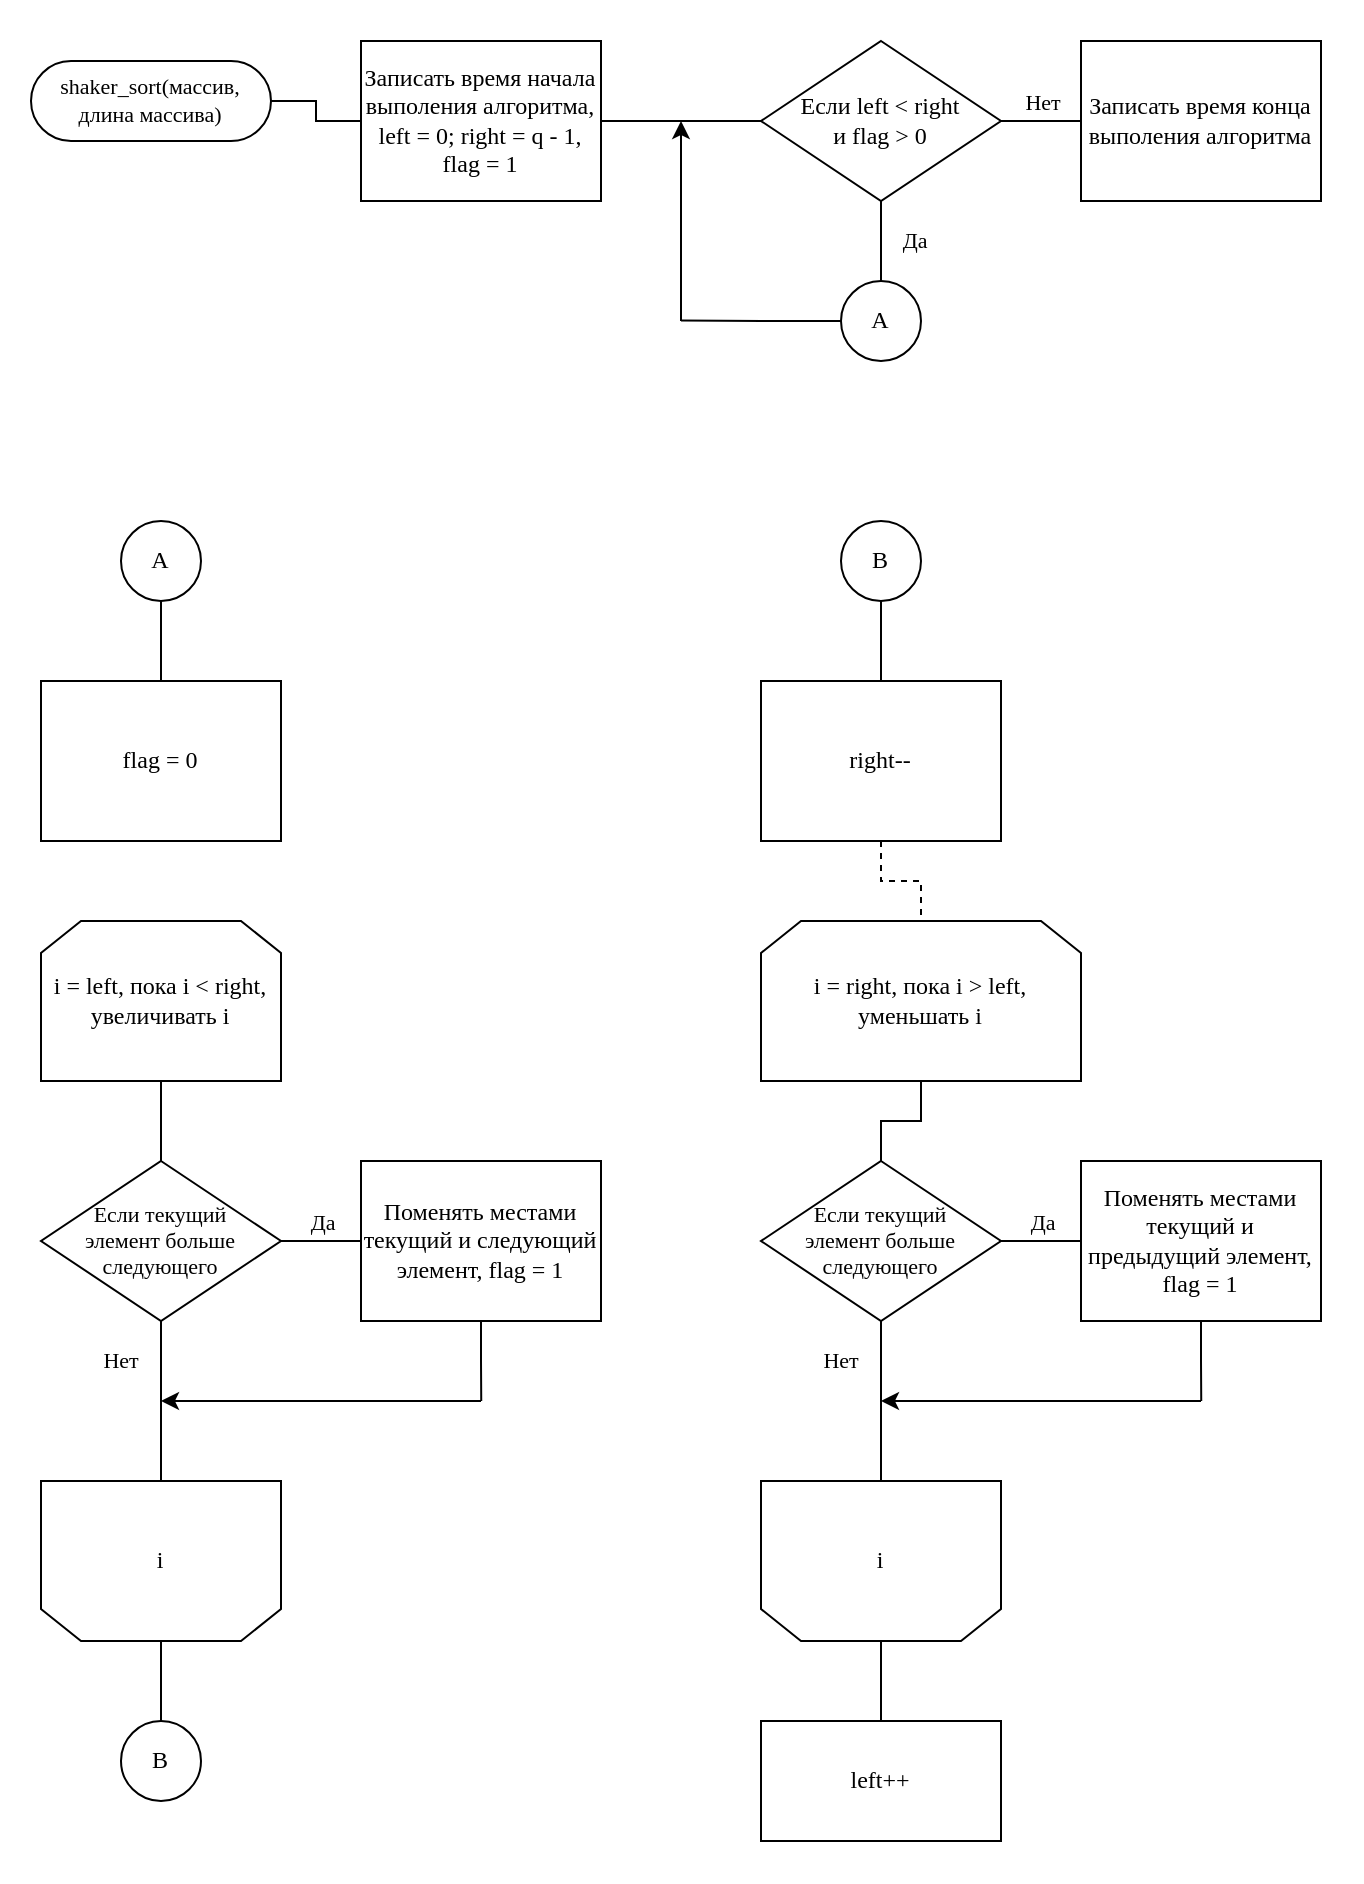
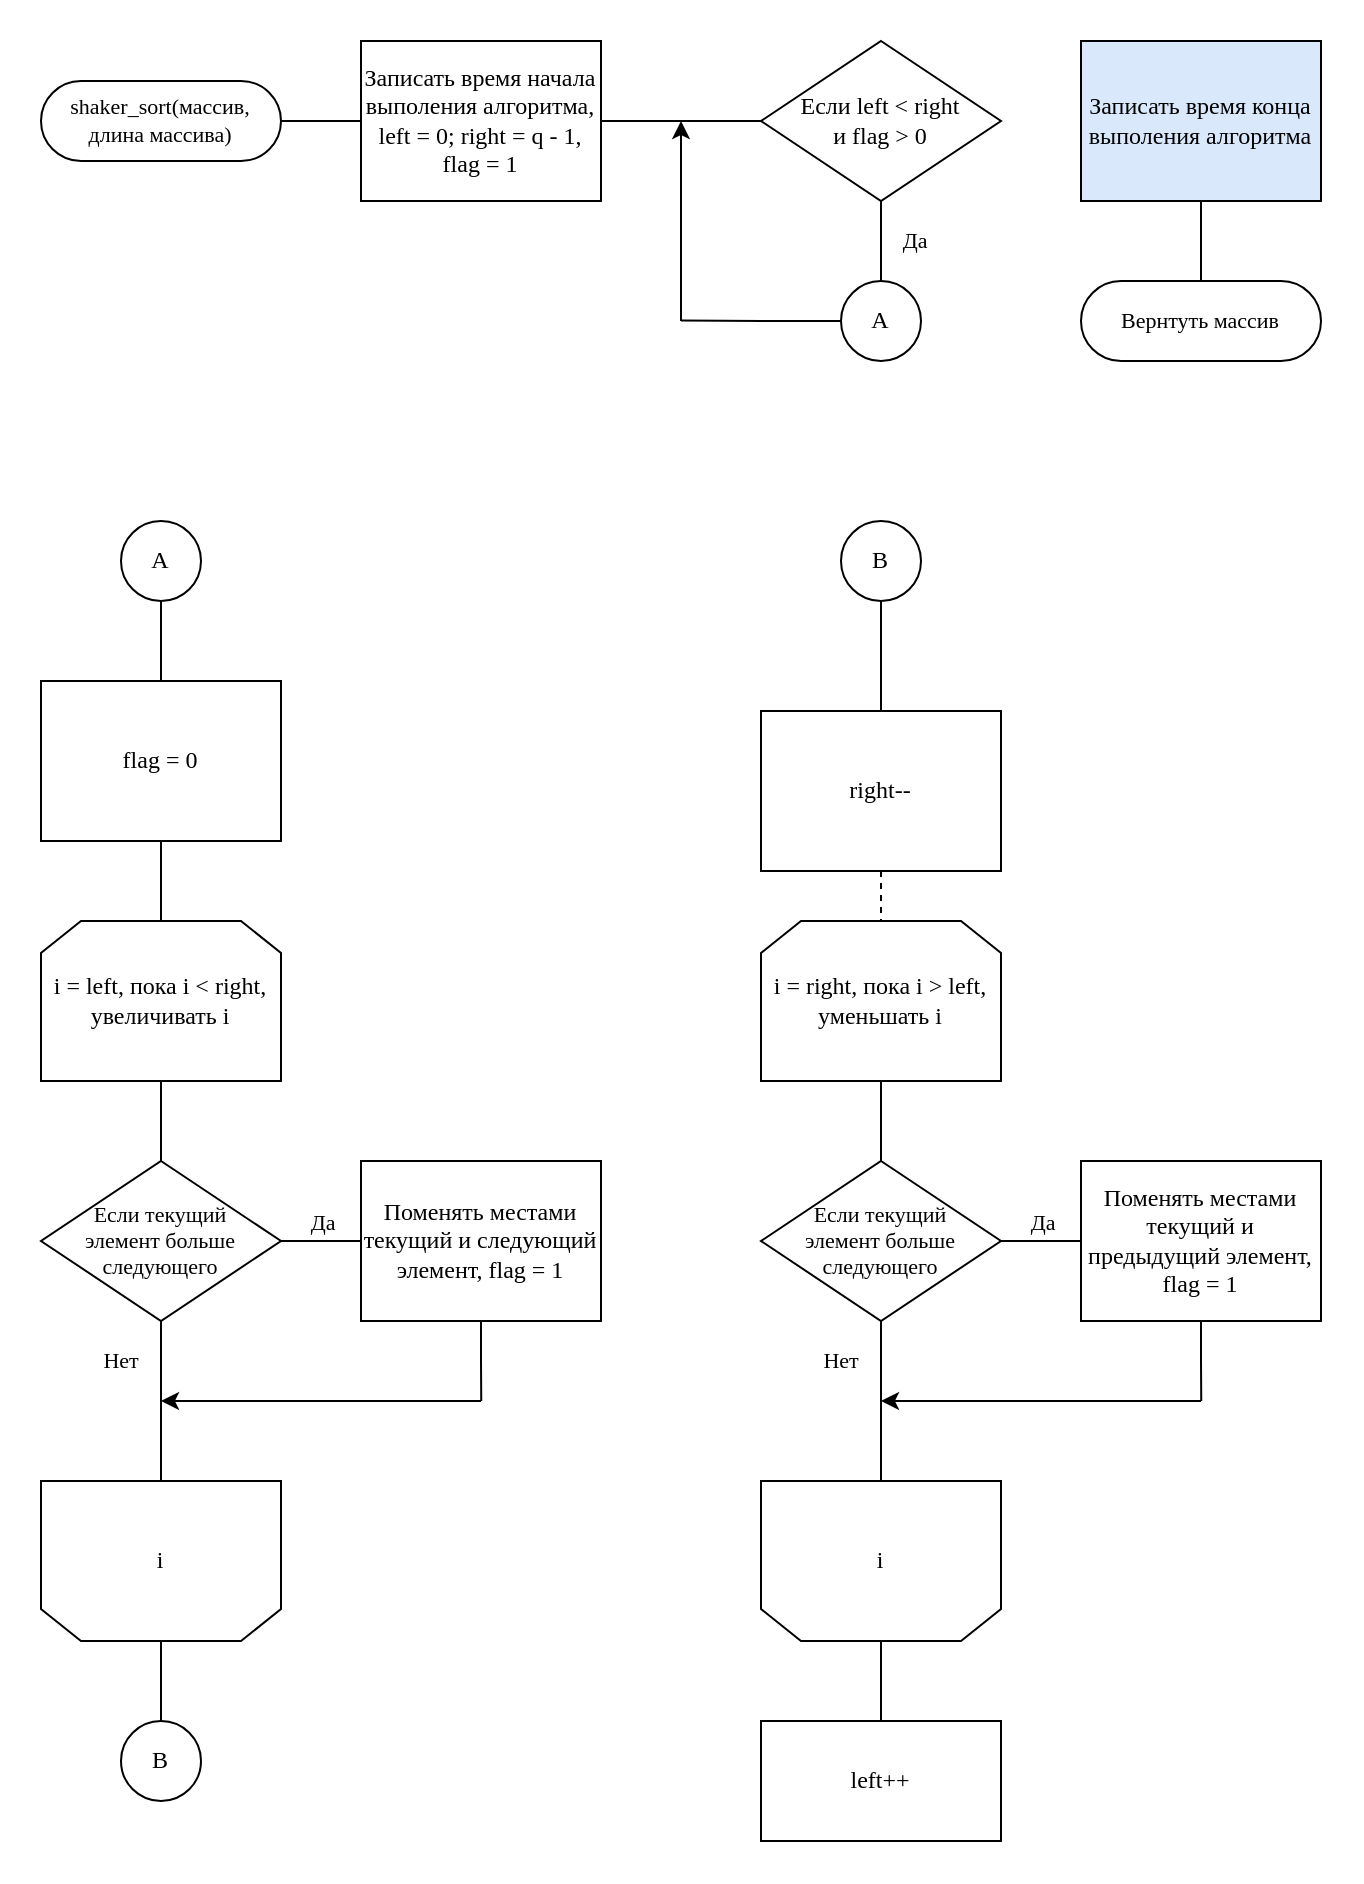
- <mxCell id="3" value="shaker_sort(массив, длина массива)" style="html=1;dashed=0;whiteSpace=wrap;shape=mxgraph.dfd.start;fontSize=11;fontFamily=Times New Roman;" vertex="1" parent="1"><mxGeometry x="15" y="30" width="120" height="40" as="geometry" /></mxCell>
+ <mxCell id="3" value="shaker_sort(массив, длина массива)" style="html=1;dashed=0;whiteSpace=wrap;shape=mxgraph.dfd.start;fontSize=11;fontFamily=Times New Roman;" vertex="1" parent="1"><mxGeometry y="40" width="120" height="40" as="geometry" x="20" /></mxCell>
- <mxCell id="8" style="edgeStyle=orthogonalEdgeStyle;rounded=0;orthogonalLoop=1;jettySize=auto;html=1;exitX=1;exitY=0.5;exitDx=0;exitDy=0;entryX=0;entryY=0.5;entryDx=0;entryDy=0;endArrow=none;endFill=0;fontFamily=Times New Roman;" edge="1" parent="1" source="10" target="47"><mxGeometry relative="1" as="geometry" /></mxCell>
- <mxCell id="9" value="Нет" style="edgeLabel;html=1;align=center;verticalAlign=middle;resizable=0;points=[];fontFamily=Times New Roman;" vertex="1" connectable="0" parent="8"><mxGeometry x="-0.115" relative="1" as="geometry"><mxPoint x="2" y="-10" as="offset" /></mxGeometry></mxCell>
- <mxCell id="47" value="Записать время конца выполения алгоритма" style="rounded=0;whiteSpace=wrap;html=1;fontFamily=Times New Roman;" vertex="1" parent="1"><mxGeometry x="540" y="20" width="120" height="80" as="geometry" /></mxCell>
+ <mxCell id="47" value="Записать время конца выполения алгоритма" style="rounded=0;whiteSpace=wrap;html=1;fontFamily=Times New Roman;fillColor=#dae8fc;" vertex="1" parent="1"><mxGeometry x="540" y="20" width="120" height="80" as="geometry" /></mxCell>
+ <mxCell id="48" style="edgeStyle=orthogonalEdgeStyle;rounded=0;orthogonalLoop=1;jettySize=auto;html=1;exitX=0.5;exitY=1;exitDx=0;exitDy=0;entryX=0.5;entryY=0.5;entryDx=0;entryDy=-20;entryPerimeter=0;endArrow=none;endFill=0;fontFamily=Times New Roman;" edge="1" parent="1" source="47" target="11"><mxGeometry relative="1" as="geometry" /></mxCell>
+ <mxCell id="11" value="Вернтуть массив" style="html=1;dashed=0;whiteSpace=wrap;shape=mxgraph.dfd.start;fontSize=11;fontFamily=Times New Roman;" vertex="1" parent="1"><mxGeometry x="540" y="140" width="120" height="40" as="geometry" /></mxCell>
- <mxCell id="32" value="right--" style="rounded=0;whiteSpace=wrap;html=1;fontFamily=Times New Roman;" vertex="1" parent="1"><mxGeometry x="380" y="340" width="120" height="80" as="geometry" /></mxCell>
+ <mxCell id="32" value="right--" style="rounded=0;whiteSpace=wrap;html=1;fontFamily=Times New Roman;" vertex="1" parent="1"><mxGeometry x="380" y="355" width="120" height="80" as="geometry" /></mxCell>
+ <mxCell id="16" style="edgeStyle=orthogonalEdgeStyle;rounded=0;orthogonalLoop=1;jettySize=auto;html=1;exitX=0.5;exitY=1;exitDx=0;exitDy=0;entryX=0.5;entryY=0;entryDx=0;entryDy=0;endArrow=none;endFill=0;fontFamily=Times New Roman;" edge="1" parent="1" source="17" target="19"><mxGeometry relative="1" as="geometry" /></mxCell>
- <mxCell id="34" value="i = right, пока i &amp;gt; left, уменьшать i" style="shape=loopLimit;whiteSpace=wrap;html=1;fontFamily=Times New Roman;" vertex="1" parent="1"><mxGeometry x="380" y="460" width="160" height="80" as="geometry" /></mxCell>
+ <mxCell id="34" value="i = right, пока i &amp;gt; left, уменьшать i" style="shape=loopLimit;whiteSpace=wrap;html=1;fontFamily=Times New Roman;" vertex="1" parent="1"><mxGeometry x="380" y="460" width="120" height="80" as="geometry" /></mxCell>
